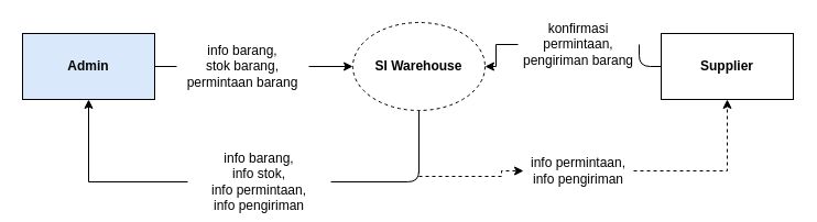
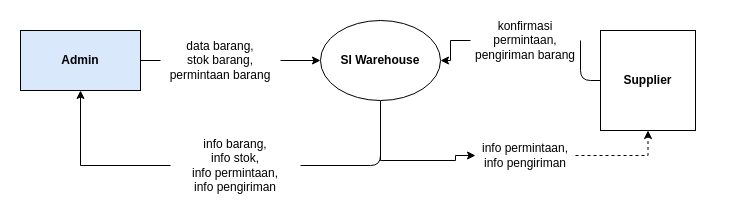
- <mxCell id="11" value="info barang,&lt;br&gt;stok barang,&lt;br&gt;permintaan barang" style="text;html=1;strokeColor=none;fillColor=none;align=center;verticalAlign=middle;whiteSpace=wrap;rounded=0;" vertex="1" parent="1"><mxGeometry x="160" y="45" width="120" height="30" as="geometry" /></mxCell>
+ <mxCell id="11" value="data barang,&lt;br&gt;stok barang,&lt;br&gt;permintaan barang" style="text;html=1;strokeColor=none;fillColor=none;align=center;verticalAlign=middle;whiteSpace=wrap;rounded=0;" vertex="1" parent="1"><mxGeometry x="160" y="45" width="120" height="30" as="geometry" /></mxCell>
- <mxCell id="5" value="&lt;b&gt;SI Warehouse&lt;/b&gt;" style="ellipse;whiteSpace=wrap;html=1;dashed=1;" vertex="1" parent="1"><mxGeometry x="320" y="20" width="120" height="80" as="geometry" /></mxCell>
+ <mxCell id="5" value="&lt;b&gt;SI Warehouse&lt;/b&gt;" style="ellipse;whiteSpace=wrap;html=1;" vertex="1" parent="1"><mxGeometry x="320" y="20" width="120" height="80" as="geometry" /></mxCell>
- <mxCell id="9" value="&lt;b&gt;Supplier&lt;/b&gt;" style="rounded=0;whiteSpace=wrap;html=1;" vertex="1" parent="1"><mxGeometry x="600" y="30" width="120" height="60" as="geometry" /></mxCell>
+ <mxCell id="9" value="&lt;b&gt;Supplier&lt;/b&gt;" style="rounded=0;whiteSpace=wrap;html=1;" vertex="1" parent="1"><mxGeometry x="600" y="30" width="95" height="100" as="geometry" /></mxCell>
- <mxCell id="4" style="edgeStyle=orthogonalEdgeStyle;rounded=0;orthogonalLoop=1;jettySize=auto;html=1;entryX=0;entryY=0.5;entryDx=0;entryDy=0;dashed=1;" edge="1" parent="1" source="5" target="16"><mxGeometry relative="1" as="geometry"><Array as="points"><mxPoint x="380" y="160" /><mxPoint x="455" y="160" /><mxPoint x="455" y="155" /></Array></mxGeometry></mxCell>
+ <mxCell id="4" style="edgeStyle=orthogonalEdgeStyle;rounded=0;orthogonalLoop=1;jettySize=auto;html=1;entryX=0;entryY=0.5;entryDx=0;entryDy=0;" edge="1" parent="1" source="5" target="16"><mxGeometry relative="1" as="geometry"><Array as="points"><mxPoint x="380" y="160" /><mxPoint x="455" y="160" /><mxPoint x="455" y="155" /></Array></mxGeometry></mxCell>
